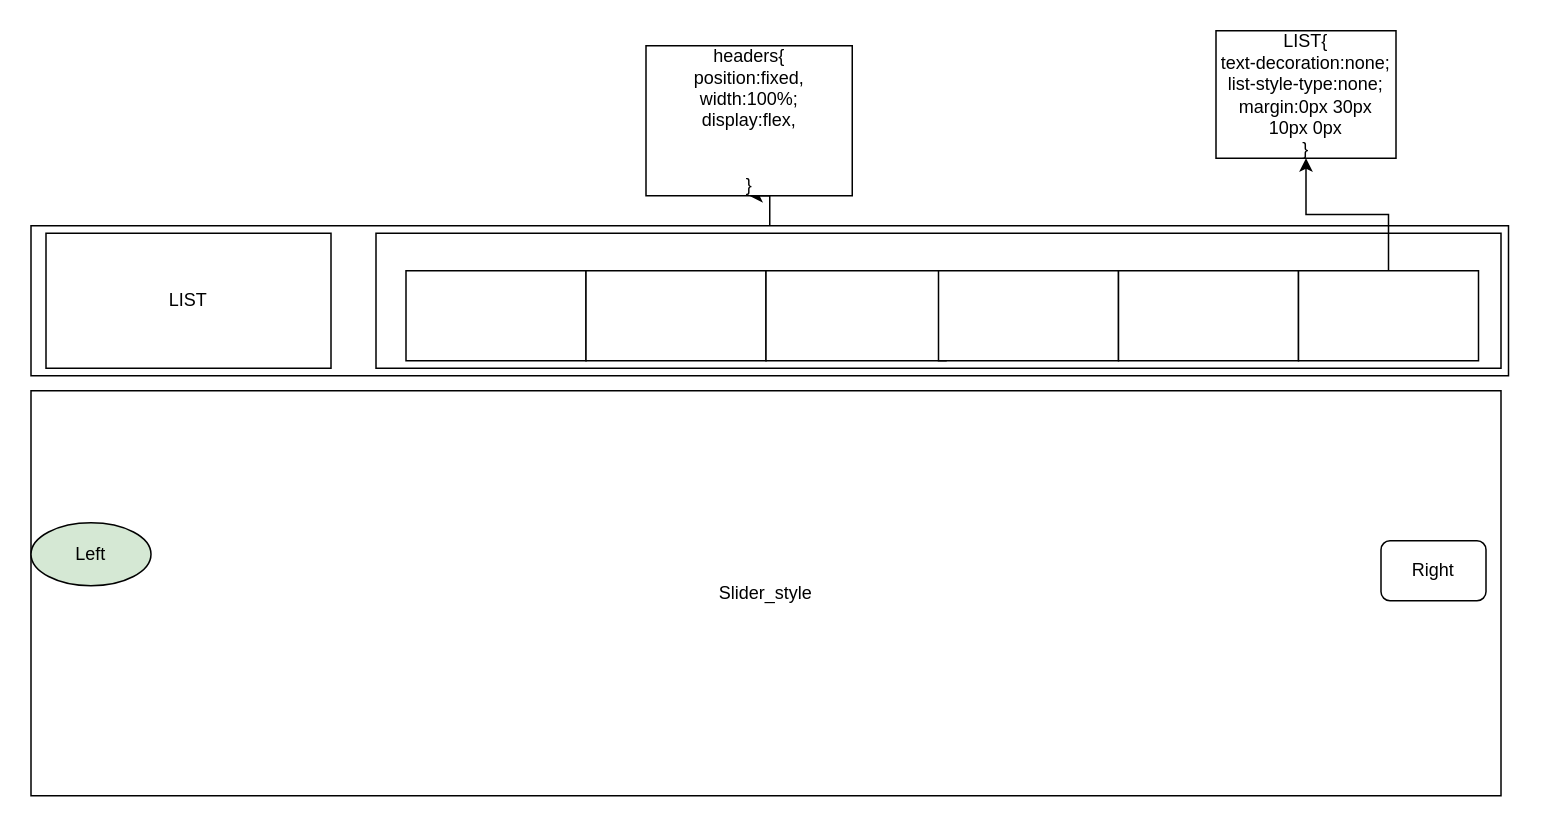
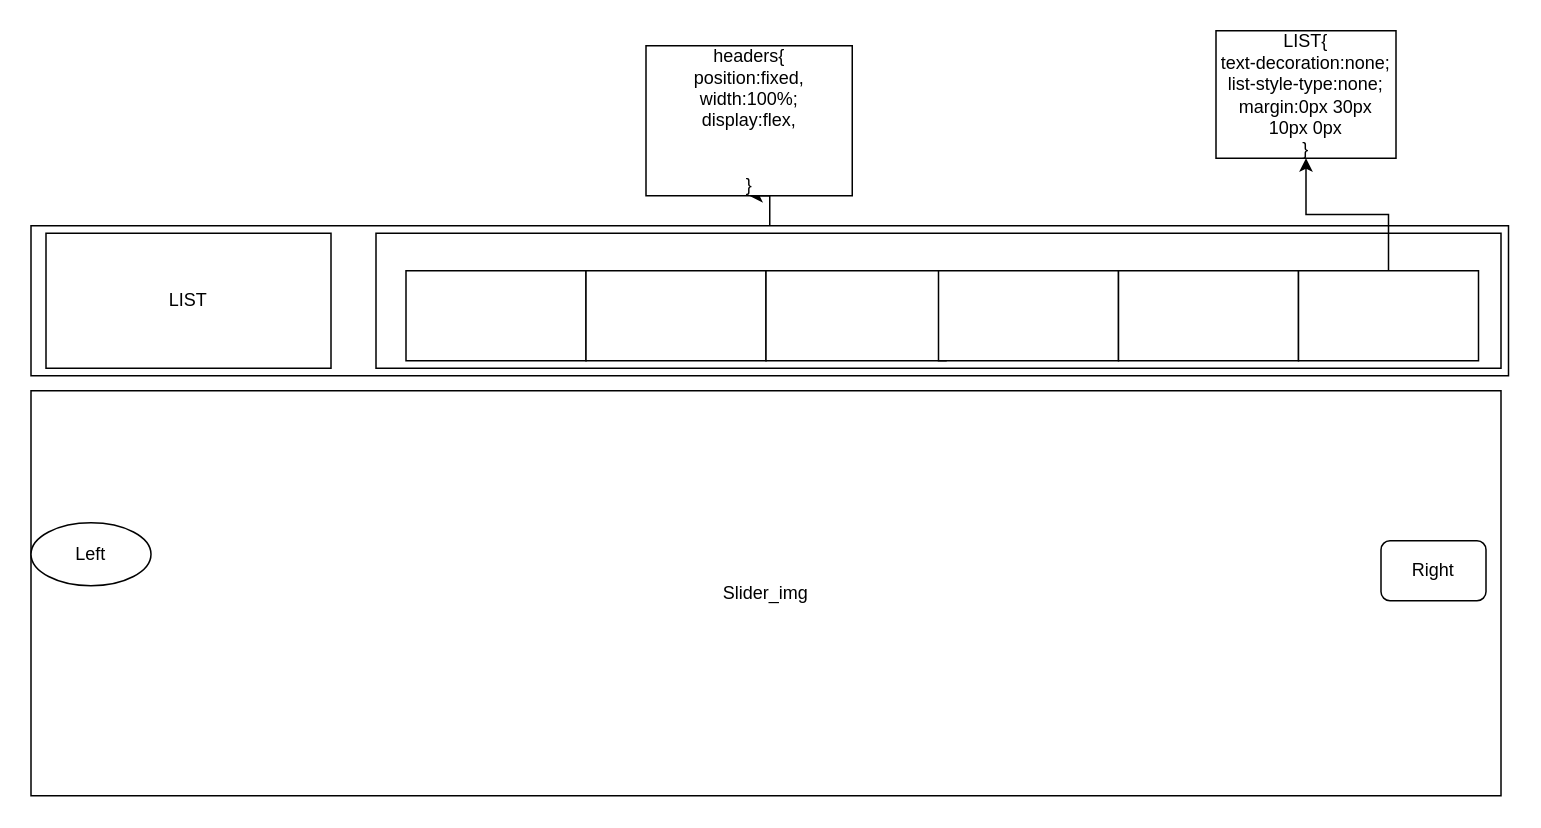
- <mxCell id="17" value="Left" style="ellipse;whiteSpace=wrap;html=1;fillColor=#d5e8d4;" vertex="1" parent="1"><mxGeometry x="20" y="348" width="80" height="42" as="geometry" /></mxCell>
+ <mxCell id="17" value="Left" style="ellipse;whiteSpace=wrap;html=1;" vertex="1" parent="1"><mxGeometry x="20" y="348" width="80" height="42" as="geometry" /></mxCell>
- <mxCell id="15" value="Slider_style" style="rounded=0;whiteSpace=wrap;html=1;" vertex="1" parent="1"><mxGeometry x="20" y="260" width="980" height="270" as="geometry" /></mxCell>
+ <mxCell id="15" value="Slider_img" style="rounded=0;whiteSpace=wrap;html=1;" vertex="1" parent="1"><mxGeometry x="20" y="260" width="980" height="270" as="geometry" /></mxCell>
